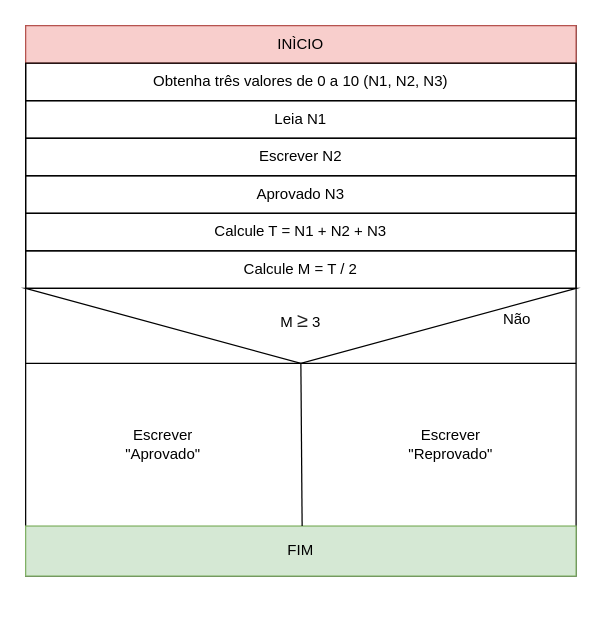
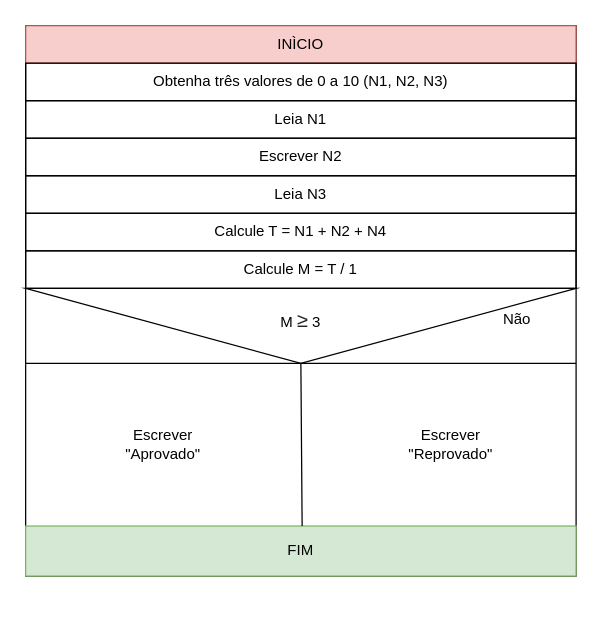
- <mxCell id="14" value="Aprovado N3" style="text;html=1;strokeColor=#000000;fillColor=none;align=center;verticalAlign=middle;whiteSpace=wrap;rounded=0;" vertex="1" parent="1"><mxGeometry x="20" y="140" width="440" height="30" as="geometry" /></mxCell>
+ <mxCell id="14" value="Leia N3" style="text;html=1;strokeColor=#000000;fillColor=none;align=center;verticalAlign=middle;whiteSpace=wrap;rounded=0;" vertex="1" parent="1"><mxGeometry x="20" y="140" width="440" height="30" as="geometry" /></mxCell>
- <mxCell id="15" value="Calcule T = N1 + N2 + N3" style="text;html=1;strokeColor=#000000;fillColor=none;align=center;verticalAlign=middle;whiteSpace=wrap;rounded=0;" vertex="1" parent="1"><mxGeometry x="20" y="170" width="440" height="30" as="geometry" /></mxCell>
+ <mxCell id="15" value="Calcule T = N1 + N2 + N4" style="text;html=1;strokeColor=#000000;fillColor=none;align=center;verticalAlign=middle;whiteSpace=wrap;rounded=0;" vertex="1" parent="1"><mxGeometry x="20" y="170" width="440" height="30" as="geometry" /></mxCell>
- <mxCell id="16" value="Calcule M = T / 2" style="text;html=1;strokeColor=#000000;fillColor=none;align=center;verticalAlign=middle;whiteSpace=wrap;rounded=0;" vertex="1" parent="1"><mxGeometry x="20" y="200" width="440" height="30" as="geometry" /></mxCell>
+ <mxCell id="16" value="Calcule M = T / 1" style="text;html=1;strokeColor=#000000;fillColor=none;align=center;verticalAlign=middle;whiteSpace=wrap;rounded=0;" vertex="1" parent="1"><mxGeometry x="20" y="200" width="440" height="30" as="geometry" /></mxCell>
